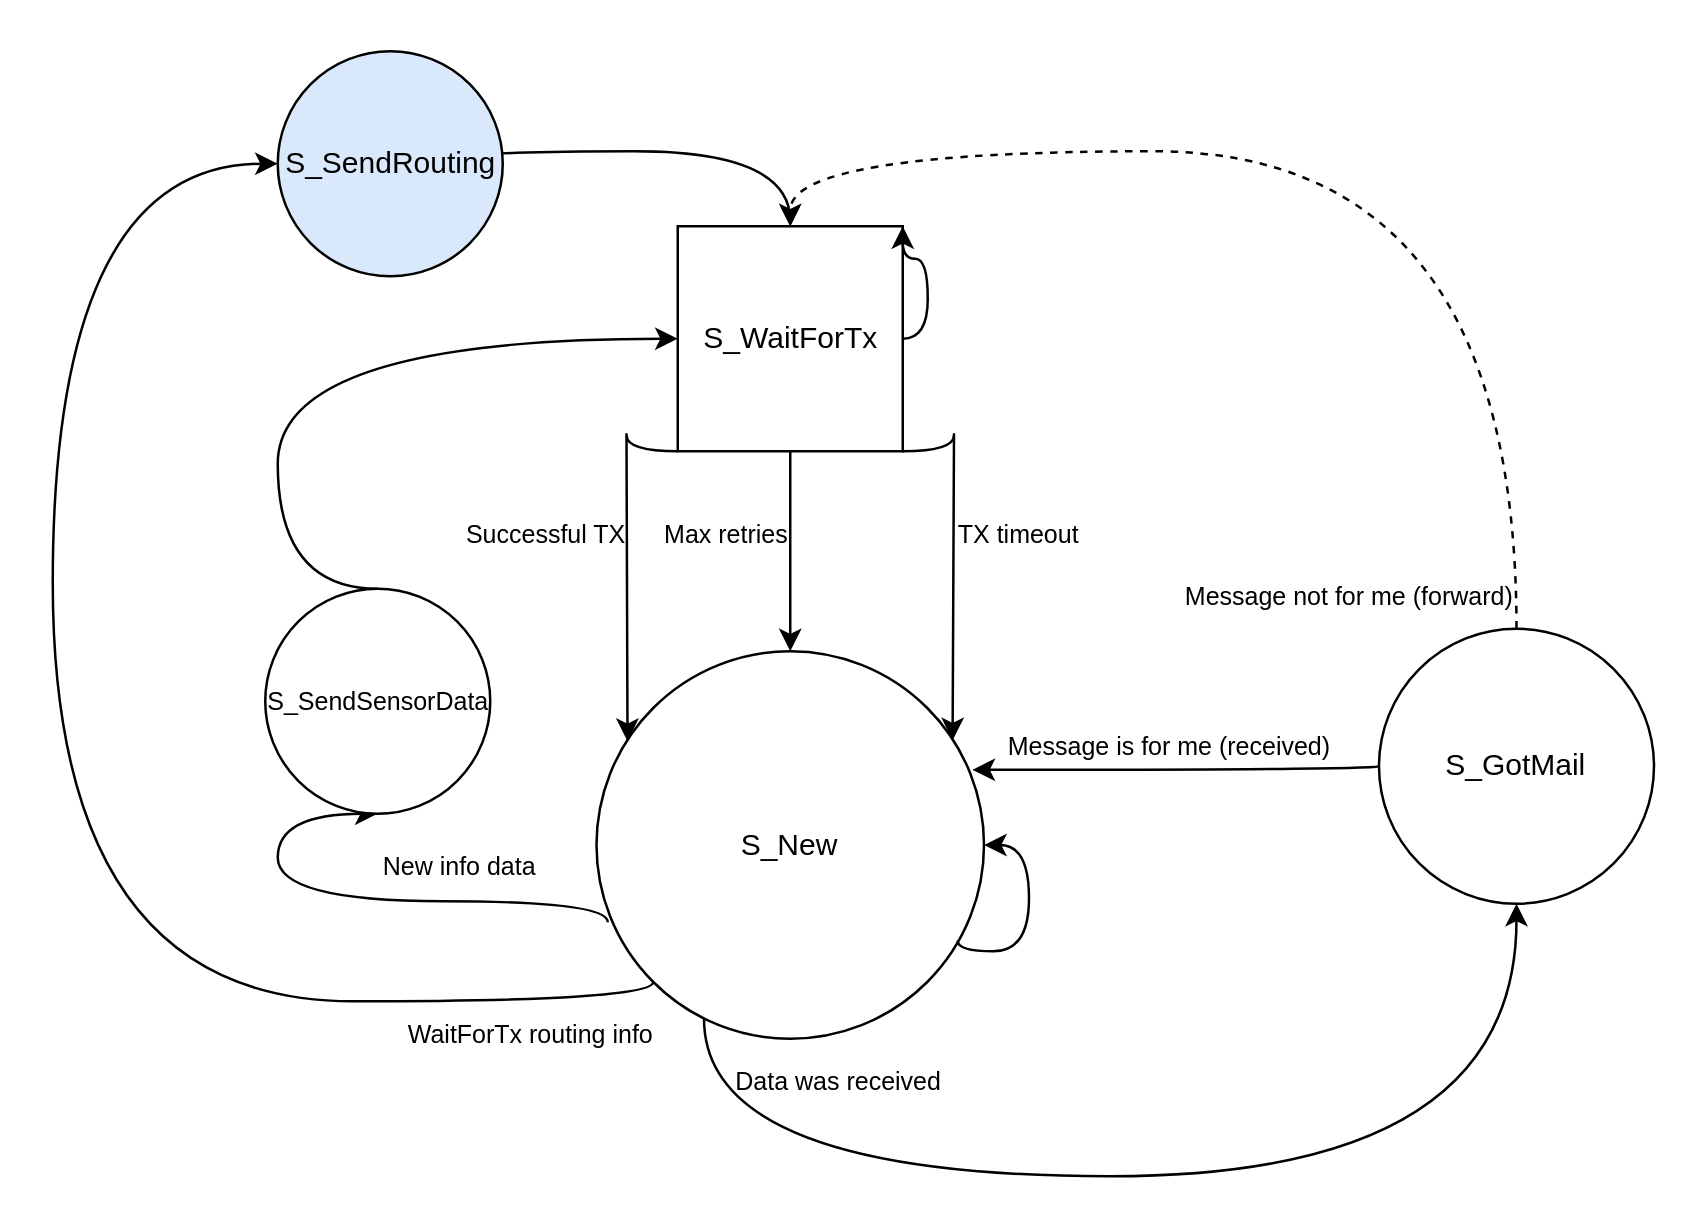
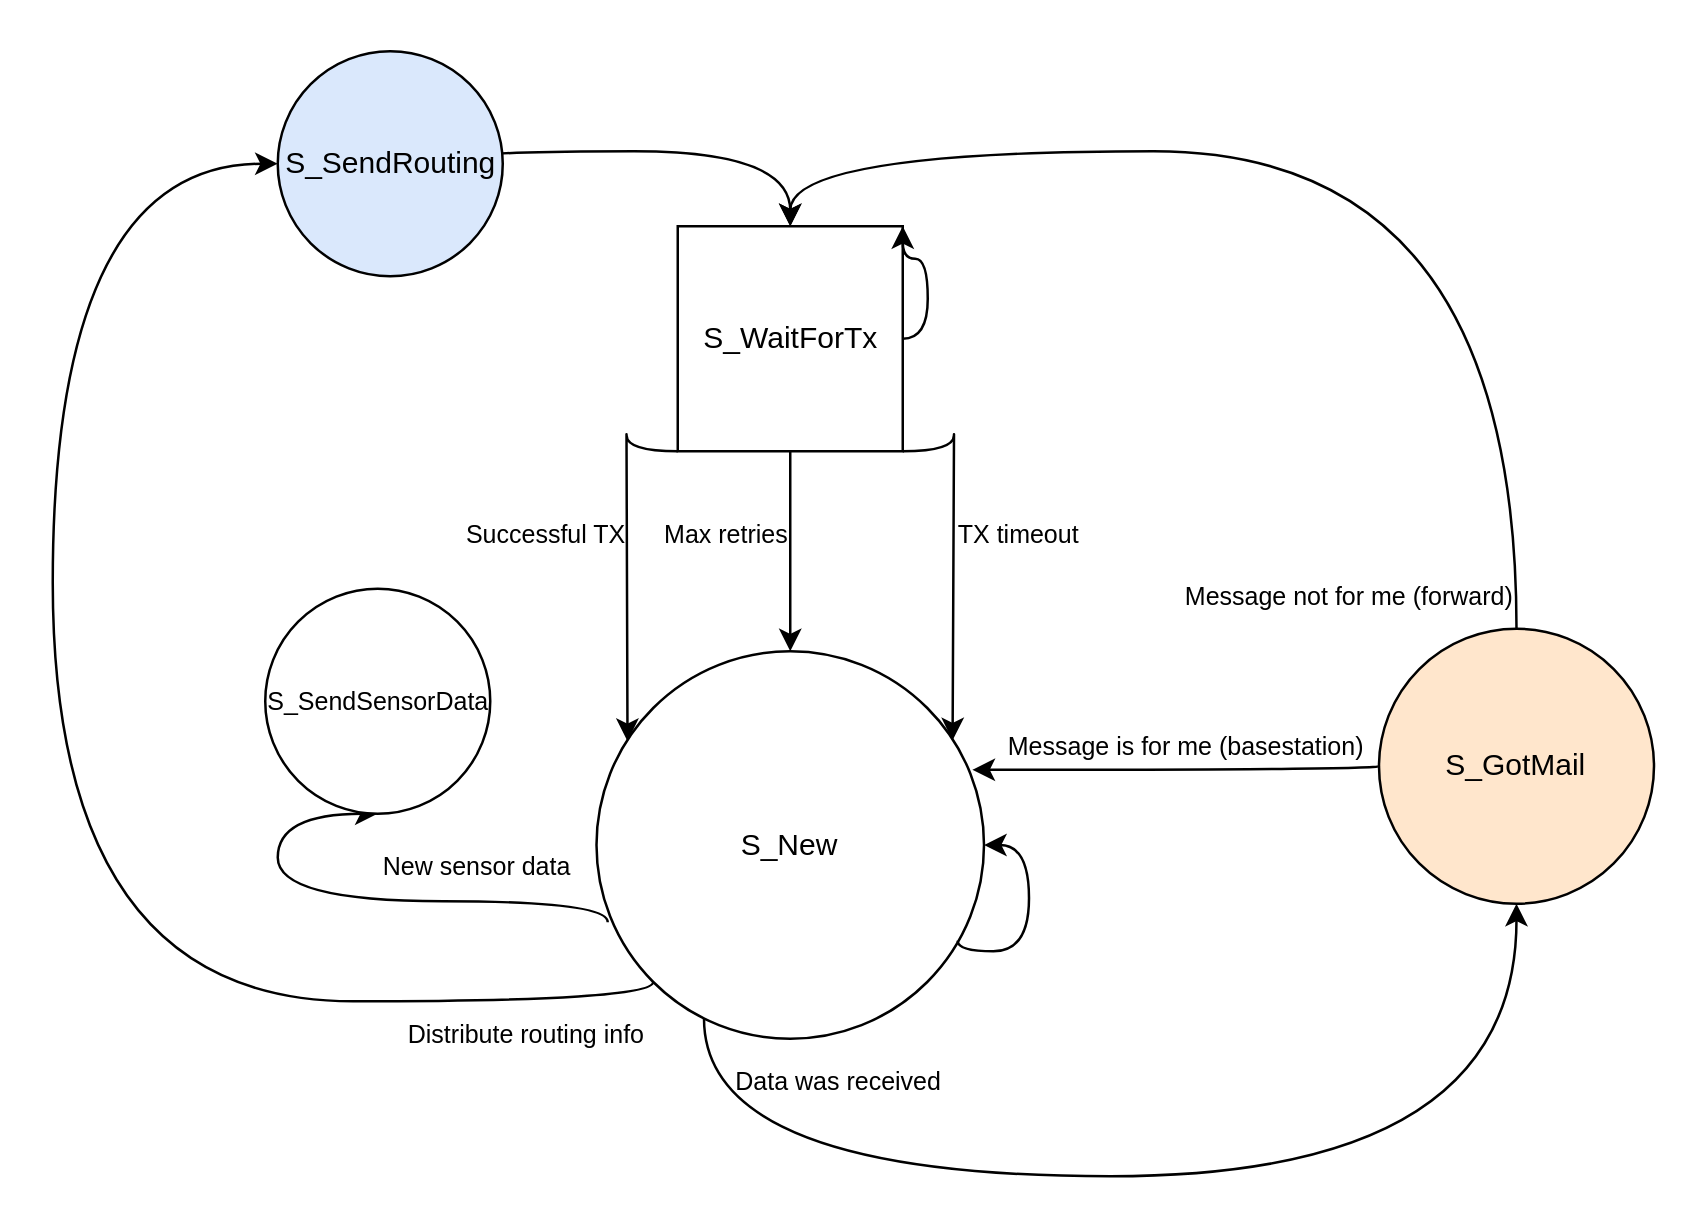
- <mxCell id="2" style="edgeStyle=orthogonalEdgeStyle;curved=1;orthogonalLoop=1;jettySize=auto;html=1;exitX=1;exitY=0.5;exitDx=0;exitDy=0;entryX=0.5;entryY=0;entryDx=0;entryDy=0;endArrow=open;" parent="1" source="3" target="9" edge="1"><mxGeometry relative="1" as="geometry"><mxPoint x="220.5" y="220" as="targetPoint" /><Array as="points"><mxPoint x="190.5" y="60" /><mxPoint x="315.5" y="60" /></Array></mxGeometry></mxCell>
+ <mxCell id="2" style="edgeStyle=orthogonalEdgeStyle;curved=1;orthogonalLoop=1;jettySize=auto;html=1;exitX=1;exitY=0.5;exitDx=0;exitDy=0;entryX=0.5;entryY=0;entryDx=0;entryDy=0;" parent="1" source="3" target="9" edge="1"><mxGeometry relative="1" as="geometry"><mxPoint x="220.5" y="220" as="targetPoint" /><Array as="points"><mxPoint x="190.5" y="60" /><mxPoint x="315.5" y="60" /></Array></mxGeometry></mxCell>
- <mxCell id="4" style="edgeStyle=orthogonalEdgeStyle;orthogonalLoop=1;jettySize=auto;html=1;exitX=0.5;exitY=0;exitDx=0;exitDy=0;entryX=0.5;entryY=0;entryDx=0;entryDy=0;curved=1;dashed=1;" edge="1" parent="1" source="5" target="9"><mxGeometry relative="1" as="geometry"><Array as="points"><mxPoint x="606" y="60" /><mxPoint x="316" y="60" /></Array></mxGeometry></mxCell>
+ <mxCell id="4" style="edgeStyle=orthogonalEdgeStyle;orthogonalLoop=1;jettySize=auto;html=1;exitX=0.5;exitY=0;exitDx=0;exitDy=0;entryX=0.5;entryY=0;entryDx=0;entryDy=0;curved=1;" edge="1" parent="1" source="5" target="9"><mxGeometry relative="1" as="geometry"><Array as="points"><mxPoint x="606" y="60" /><mxPoint x="316" y="60" /></Array></mxGeometry></mxCell>
- <mxCell id="18" style="edgeStyle=orthogonalEdgeStyle;curved=1;rounded=1;orthogonalLoop=1;jettySize=auto;html=1;exitX=0.5;exitY=0;exitDx=0;exitDy=0;entryX=0;entryY=0.5;entryDx=0;entryDy=0;fontSize=10;" parent="1" source="19" target="9" edge="1"><mxGeometry relative="1" as="geometry"><Array as="points"><mxPoint x="110.5" y="135" /></Array></mxGeometry></mxCell>
- <mxCell id="25" value="Message is for me (received)" style="text;html=1;resizable=0;points=[];autosize=1;align=left;verticalAlign=top;spacingTop=-4;fontSize=10;" parent="1" vertex="1"><mxGeometry x="401" y="290" width="160" height="10" as="geometry" /></mxCell>
+ <mxCell id="25" value="Message is for me (basestation)" style="text;html=1;resizable=0;points=[];autosize=1;align=left;verticalAlign=top;spacingTop=-4;fontSize=10;" parent="1" vertex="1"><mxGeometry x="401" y="290" width="160" height="10" as="geometry" /></mxCell>
- <mxCell id="5" value="S_GotMail" style="ellipse;whiteSpace=wrap;html=1;aspect=fixed;" parent="1" vertex="1"><mxGeometry x="551" y="251" width="110" height="110" as="geometry" /></mxCell>
+ <mxCell id="5" value="S_GotMail" style="ellipse;whiteSpace=wrap;html=1;aspect=fixed;fillColor=#ffe6cc;" parent="1" vertex="1"><mxGeometry x="551" y="251" width="110" height="110" as="geometry" /></mxCell>
- <mxCell id="22" value="New info data" style="text;html=1;resizable=0;points=[];autosize=1;align=left;verticalAlign=top;spacingTop=-4;fontSize=10;" parent="1" vertex="1"><mxGeometry x="150.5" y="337.5" width="90" height="10" as="geometry" /></mxCell>
+ <mxCell id="22" value="New sensor data" style="text;html=1;resizable=0;points=[];autosize=1;align=left;verticalAlign=top;spacingTop=-4;fontSize=10;" parent="1" vertex="1"><mxGeometry x="150.5" y="337.5" width="90" height="10" as="geometry" /></mxCell>
- <mxCell id="21" value="WaitForTx routing info" style="text;html=1;resizable=0;points=[];autosize=1;align=left;verticalAlign=top;spacingTop=-4;fontSize=10;" parent="1" vertex="1"><mxGeometry x="160.5" y="405" width="110" height="10" as="geometry" /></mxCell>
+ <mxCell id="21" value="Distribute routing info" style="text;html=1;resizable=0;points=[];autosize=1;align=left;verticalAlign=top;spacingTop=-4;fontSize=10;" parent="1" vertex="1"><mxGeometry x="160.5" y="405" width="110" height="10" as="geometry" /></mxCell>
